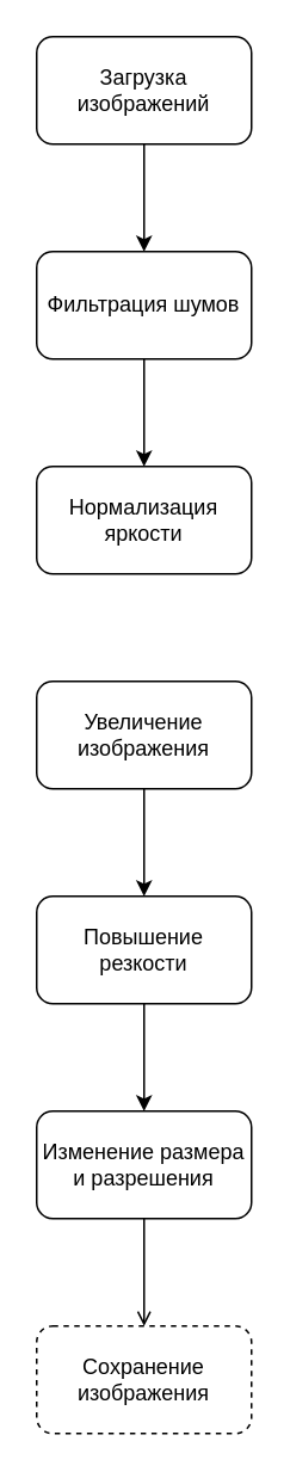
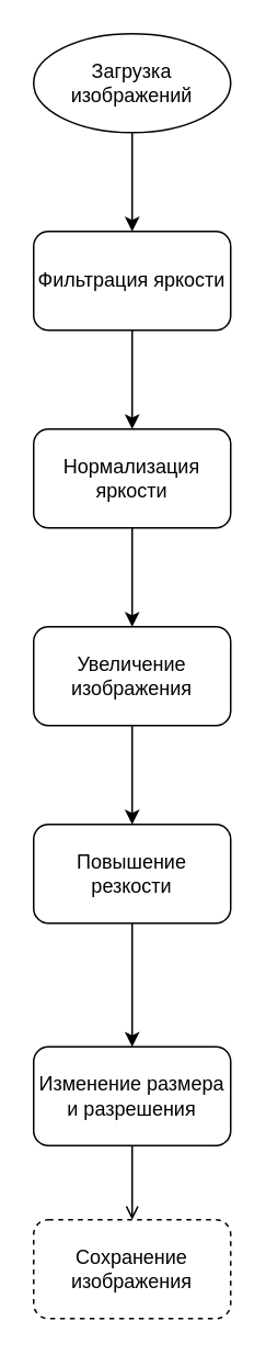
- <mxCell id="3" value="Загрузка изображений" style="rounded=1;whiteSpace=wrap;html=1;" vertex="1" parent="1"><mxGeometry x="20" y="20" width="120" height="60" as="geometry" /></mxCell>
+ <mxCell id="3" value="Загрузка изображений" style="ellipse;whiteSpace=wrap;html=1;" vertex="1" parent="1"><mxGeometry x="20" y="20" width="120" height="60" as="geometry" /></mxCell>
- <mxCell id="5" value="Фильтрация шумов" style="rounded=1;whiteSpace=wrap;html=1;" vertex="1" parent="1"><mxGeometry x="20" y="140" width="120" height="60" as="geometry" /></mxCell>
+ <mxCell id="5" value="Фильтрация яркости" style="rounded=1;whiteSpace=wrap;html=1;" vertex="1" parent="1"><mxGeometry x="20" y="140" width="120" height="60" as="geometry" /></mxCell>
+ <mxCell id="6" value="" style="edgeStyle=orthogonalEdgeStyle;rounded=0;orthogonalLoop=1;jettySize=auto;html=1;" edge="1" parent="1" source="7" target="9"><mxGeometry relative="1" as="geometry" /></mxCell>
- <mxCell id="13" value="Изменение размера и разрешения" style="rounded=1;whiteSpace=wrap;html=1;" vertex="1" parent="1"><mxGeometry x="20" y="620" width="120" height="60" as="geometry" /></mxCell>
+ <mxCell id="13" value="Изменение размера и разрешения" style="rounded=1;whiteSpace=wrap;html=1;" vertex="1" parent="1"><mxGeometry x="20" y="635" width="120" height="60" as="geometry" /></mxCell>
